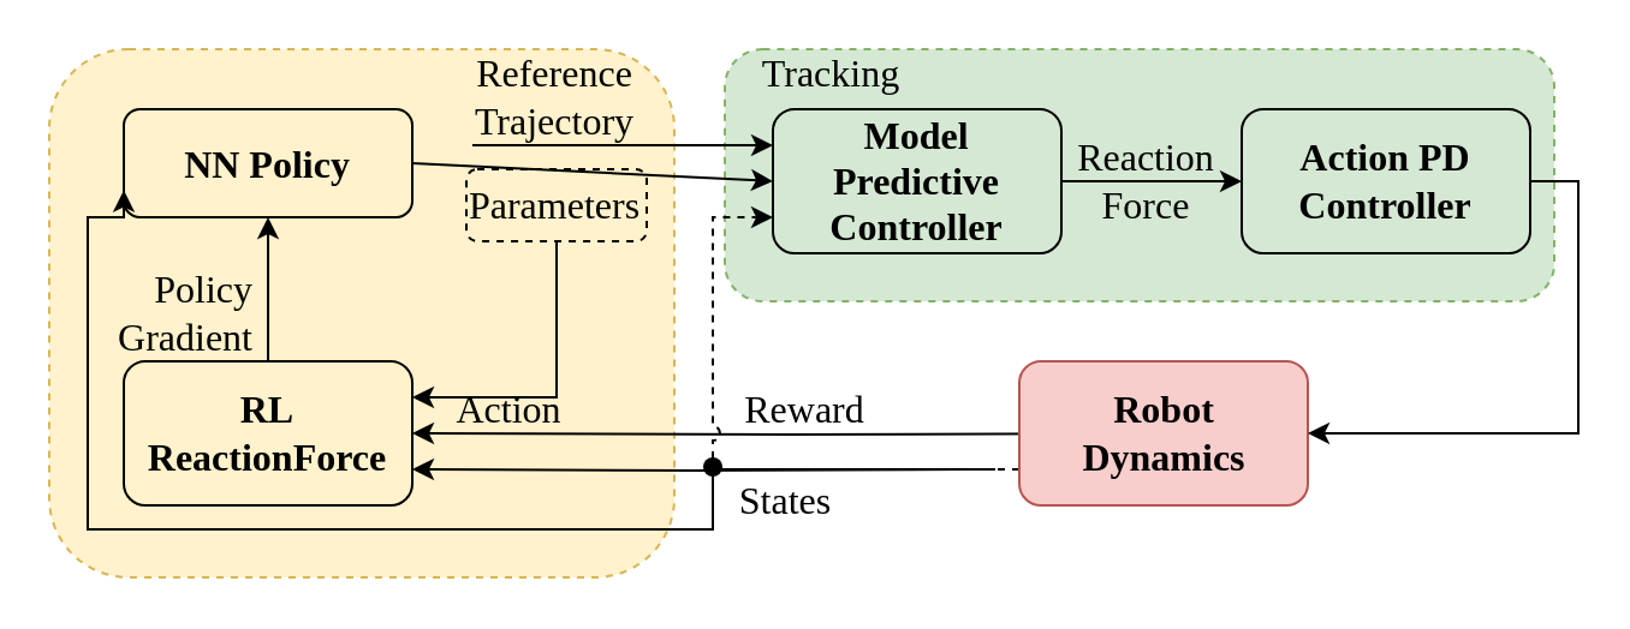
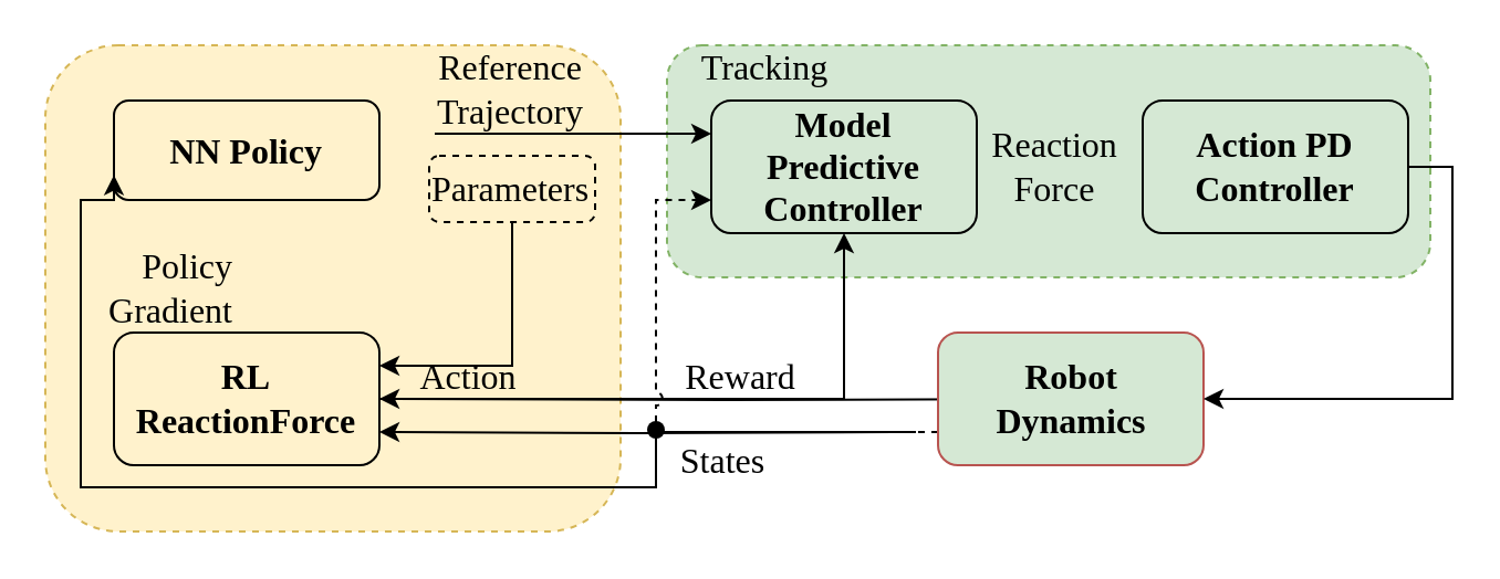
- <mxCell id="11" style="edgeStyle=none;html=1;entryX=0;entryY=0.5;entryDx=0;entryDy=0;fontFamily=Times New Roman;fontSize=16;startArrow=none;exitX=1;exitY=0.5;exitDx=0;exitDy=0;" edge="1" parent="1" source="12" target="5"><mxGeometry relative="1" as="geometry"><mxPoint x="270" y="75" as="sourcePoint" /></mxGeometry></mxCell>
- <mxCell id="4" value="" style="edgeStyle=orthogonalEdgeStyle;rounded=0;orthogonalLoop=1;jettySize=auto;html=1;fontSize=16;fontFamily=Times New Roman;fontStyle=0" parent="1" source="5" target="15" edge="1"><mxGeometry relative="1" as="geometry" /></mxCell>
- <mxCell id="16" value="" style="edgeStyle=orthogonalEdgeStyle;rounded=0;orthogonalLoop=1;jettySize=auto;html=1;startArrow=none;startFill=0;fontSize=16;fontFamily=Times New Roman;fontStyle=0" parent="1" source="17" target="12" edge="1"><mxGeometry relative="1" as="geometry" /></mxCell>
+ <mxCell id="16" value="" style="edgeStyle=orthogonalEdgeStyle;rounded=0;orthogonalLoop=1;jettySize=auto;html=1;startArrow=none;startFill=0;fontSize=16;fontFamily=Times New Roman;fontStyle=0;" parent="1" source="17" target="5" edge="1"><mxGeometry relative="1" as="geometry" /></mxCell>
- <mxCell id="10" value="Robot&lt;br&gt;Dynamics" style="rounded=1;whiteSpace=wrap;html=1;fontSize=16;fontFamily=Times New Roman;fontStyle=1;fillColor=#f8cecc;strokeColor=#b85450;" parent="1" vertex="1"><mxGeometry x="423.5" y="150" width="120" height="60" as="geometry" /></mxCell>
+ <mxCell id="10" value="Robot&lt;br&gt;Dynamics" style="rounded=1;whiteSpace=wrap;html=1;fontSize=16;fontFamily=Times New Roman;fontStyle=1;fillColor=#d5e8d4;strokeColor=#b85450;" parent="1" vertex="1"><mxGeometry x="423.5" y="150" width="120" height="60" as="geometry" /></mxCell>
